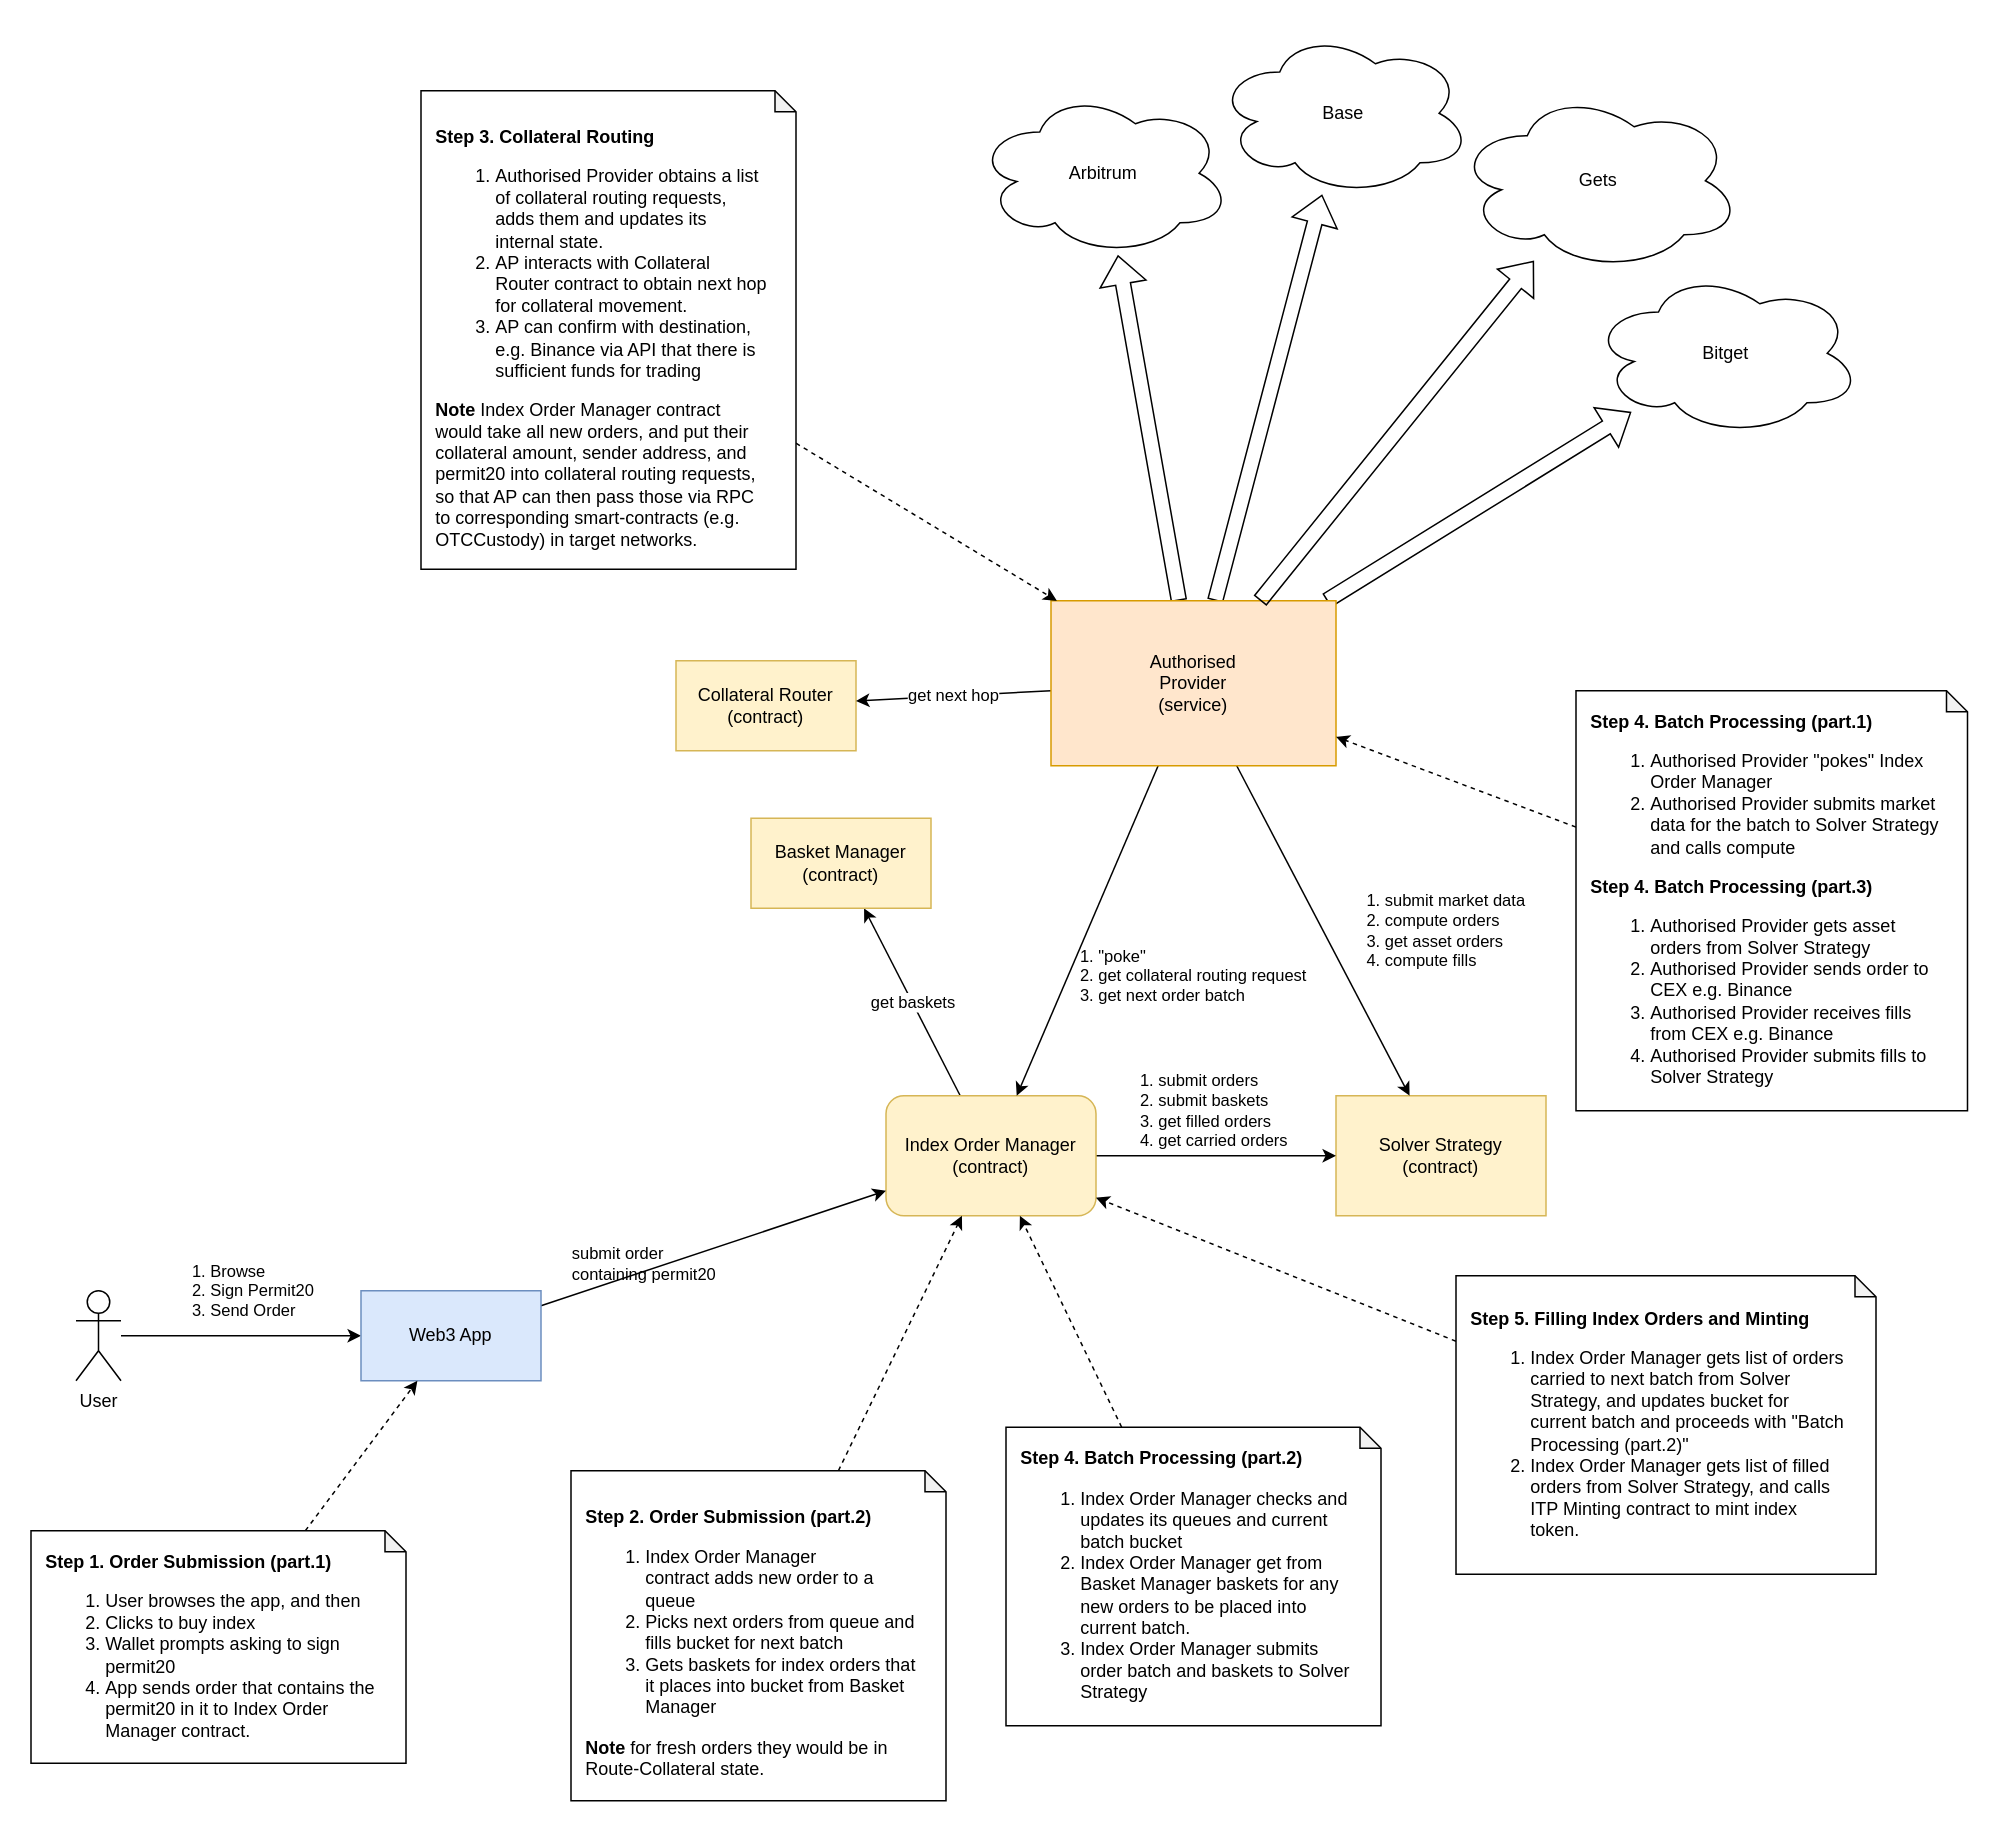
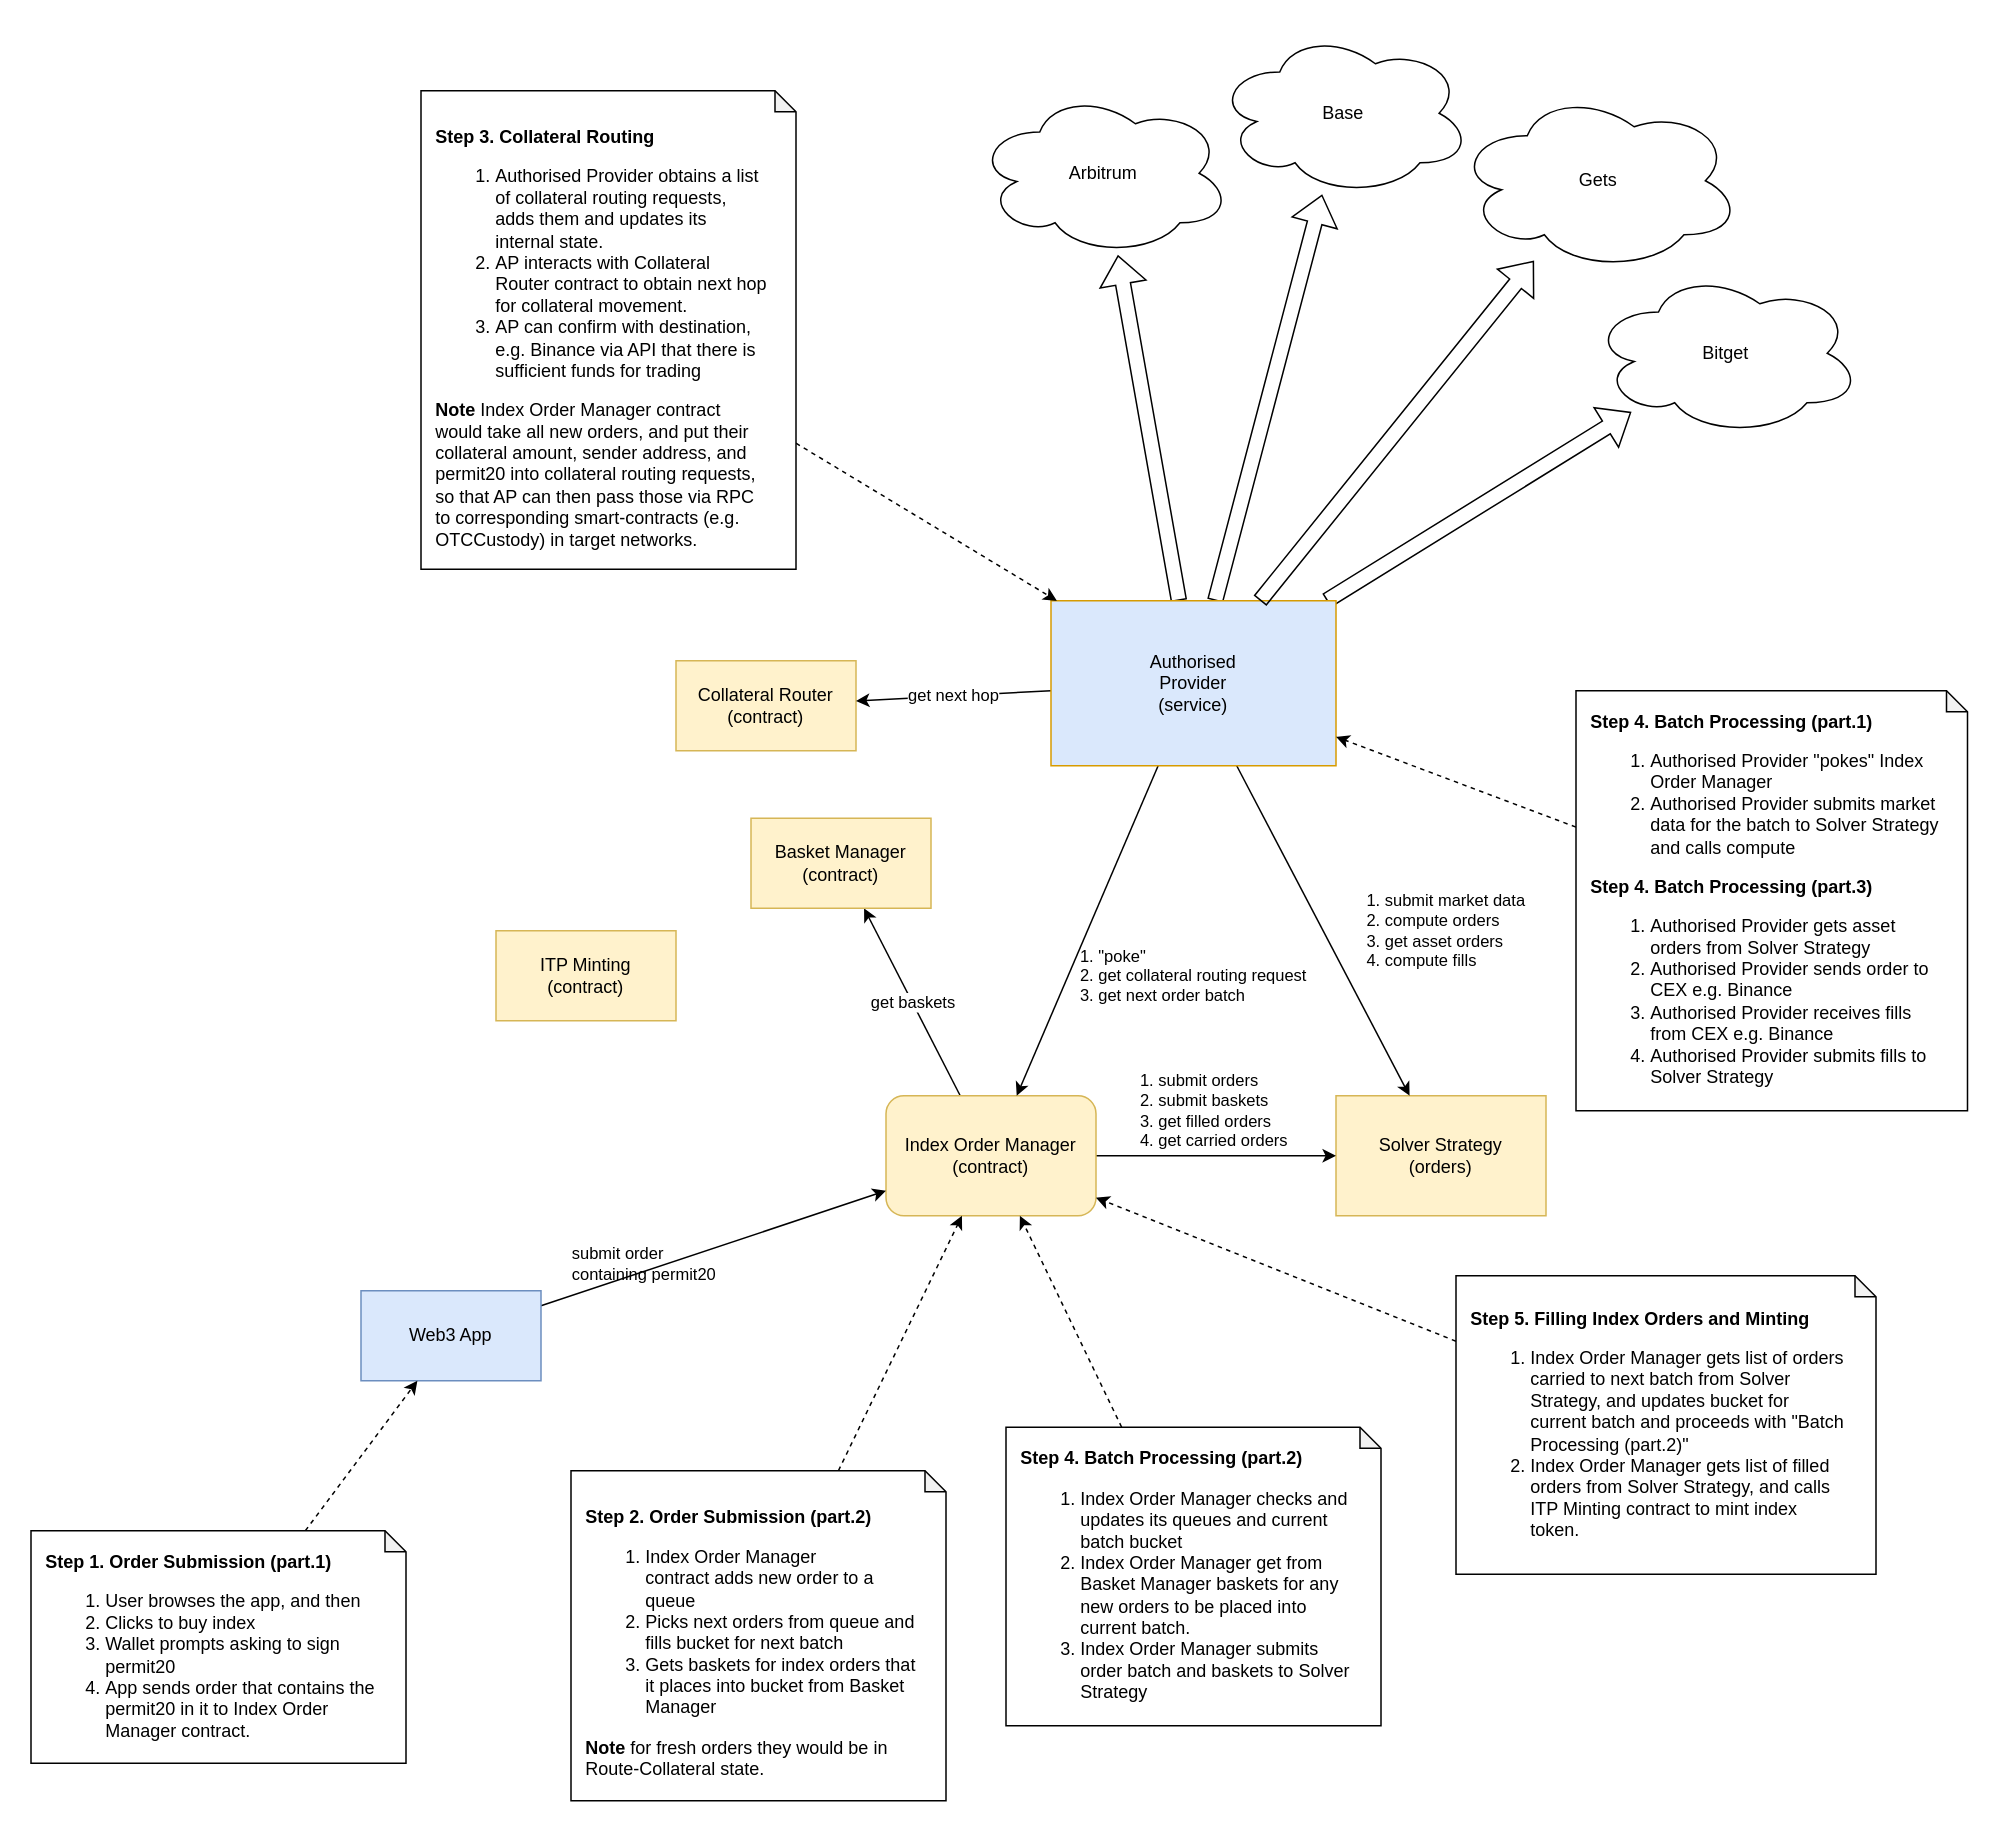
- <mxCell id="15" value="Authorised&lt;div&gt;Provider&lt;/div&gt;&lt;div&gt;(service)&lt;/div&gt;" style="rounded=0;whiteSpace=wrap;html=1;fillColor=#ffe6cc;strokeColor=#d79b00;glass=0;shadow=0;" vertex="1" parent="1"><mxGeometry x="700" y="400" width="190" height="110" as="geometry" /></mxCell>
+ <mxCell id="15" value="Authorised&lt;div&gt;Provider&lt;/div&gt;&lt;div&gt;(service)&lt;/div&gt;" style="rounded=0;whiteSpace=wrap;html=1;fillColor=#dae8fc;strokeColor=#d79b00;glass=0;shadow=0;" vertex="1" parent="1"><mxGeometry x="700" y="400" width="190" height="110" as="geometry" /></mxCell>
+ <mxCell id="9" value="ITP Minting&lt;div&gt;(contract)&lt;/div&gt;" style="rounded=0;whiteSpace=wrap;html=1;fillColor=#fff2cc;strokeColor=#d6b656;" vertex="1" parent="1"><mxGeometry x="330" width="120" height="60" as="geometry" y="620" /></mxCell>
- <mxCell id="2" value="Solver&amp;nbsp;&lt;span style=&quot;background-color: initial;&quot;&gt;Strategy&lt;/span&gt;&lt;div&gt;(contract)&lt;/div&gt;" style="rounded=0;whiteSpace=wrap;html=1;fillColor=#fff2cc;strokeColor=#d6b656;" vertex="1" parent="1"><mxGeometry x="890" y="730" width="140" height="80" as="geometry" /></mxCell>
+ <mxCell id="2" value="Solver&amp;nbsp;&lt;span style=&quot;background-color: initial;&quot;&gt;Strategy&lt;/span&gt;&lt;div&gt;(orders)&lt;/div&gt;" style="rounded=0;whiteSpace=wrap;html=1;fillColor=#fff2cc;strokeColor=#d6b656;" vertex="1" parent="1"><mxGeometry x="890" y="730" width="140" height="80" as="geometry" /></mxCell>
- <mxCell id="22" value="User" style="shape=umlActor;verticalLabelPosition=bottom;verticalAlign=top;html=1;outlineConnect=0;" vertex="1" parent="1"><mxGeometry x="50" y="860" width="30" height="60" as="geometry" /></mxCell>
- <mxCell id="21" value="&lt;ol&gt;&lt;li&gt;Browse&lt;/li&gt;&lt;li&gt;Sign Permit20&lt;/li&gt;&lt;li&gt;Send Order&lt;/li&gt;&lt;/ol&gt;" style="rounded=0;orthogonalLoop=1;jettySize=auto;html=1;align=left;labelBackgroundColor=none;" edge="1" parent="1" source="22" target="24"><mxGeometry x="-0.778" y="30" relative="1" as="geometry"><mxPoint as="offset" /></mxGeometry></mxCell>
